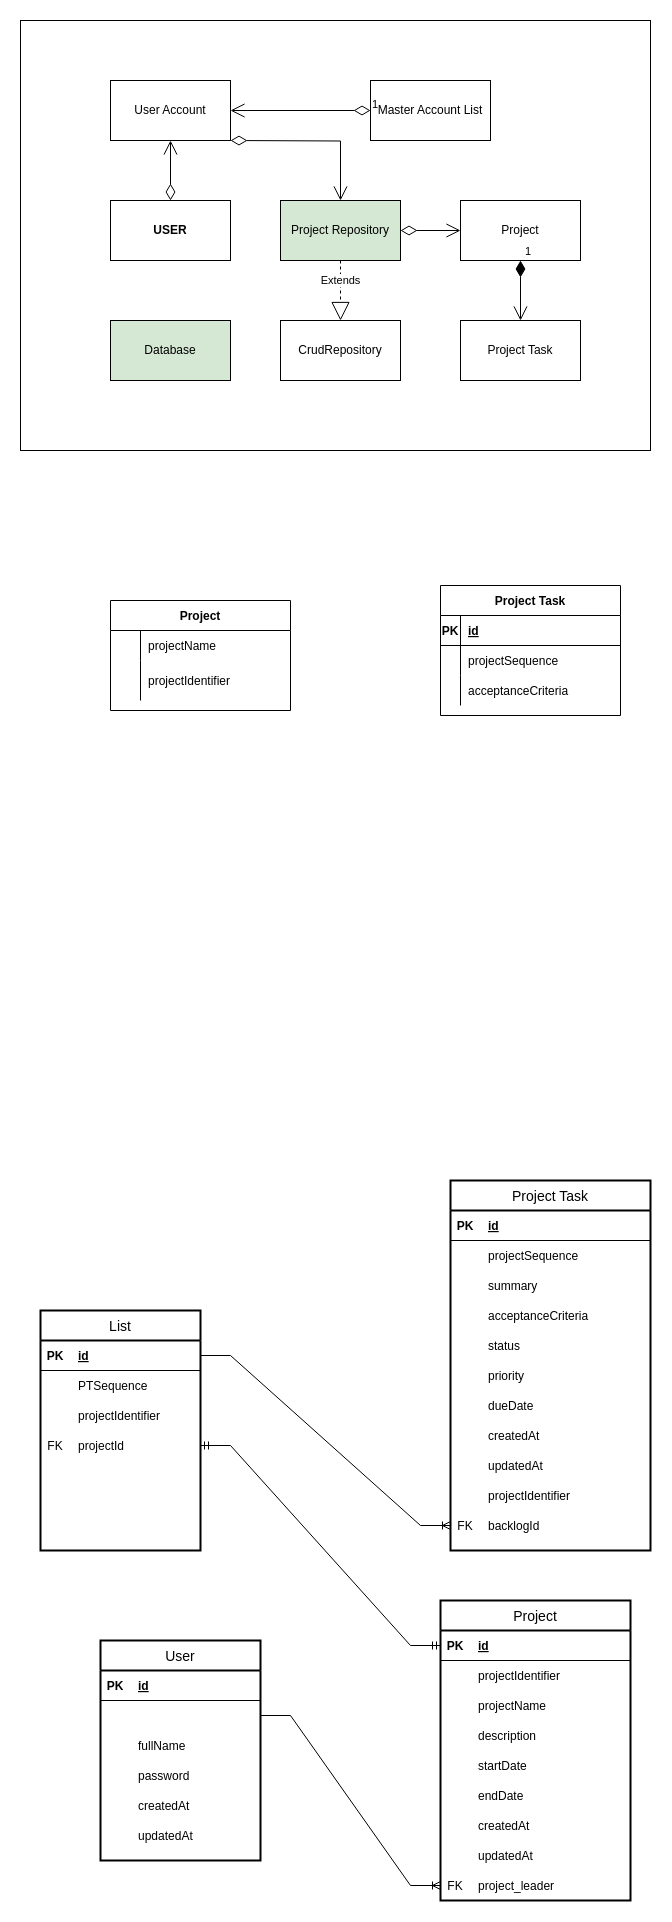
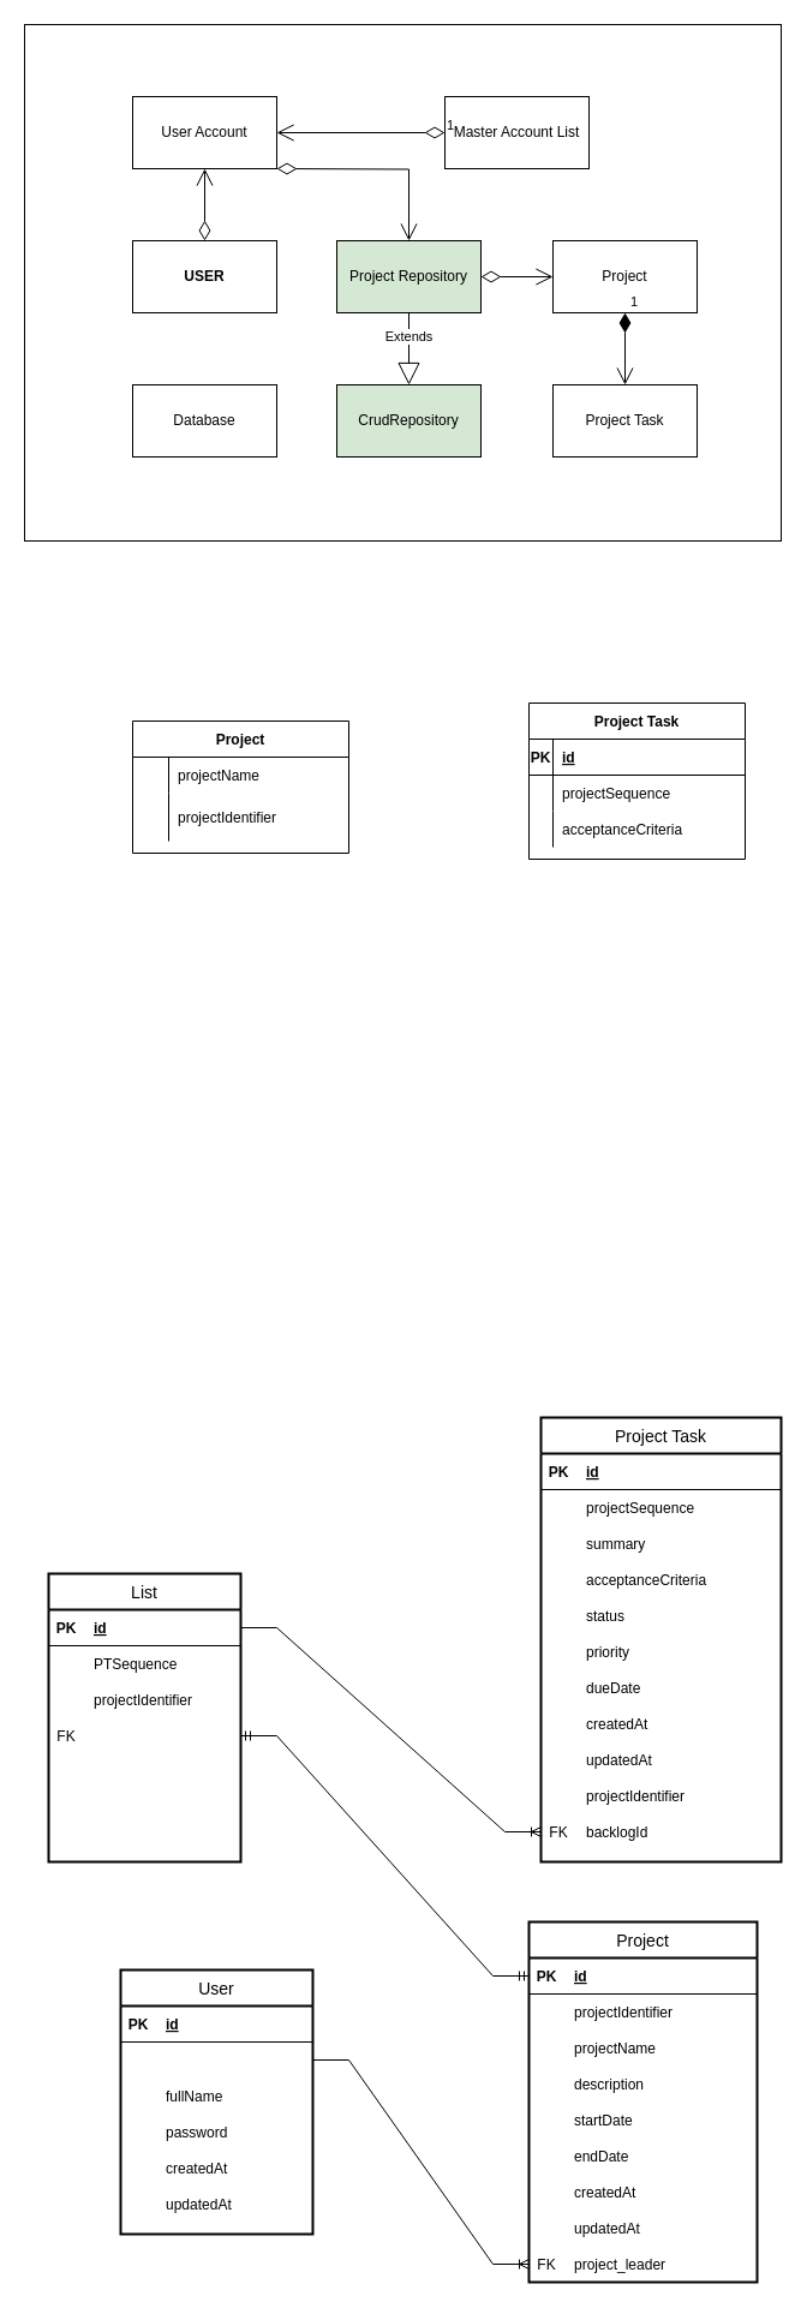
- <mxCell id="116" value="Extends" style="endArrow=block;endSize=16;endFill=0;html=1;rounded=0;entryX=0.5;entryY=0;entryDx=0;entryDy=0;exitX=0.5;exitY=1;exitDx=0;exitDy=0;dashed=1;" edge="1" parent="1" source="114" target="115"><mxGeometry x="-0.333" width="160" relative="1" as="geometry"><mxPoint x="60" y="420" as="sourcePoint" /><mxPoint x="220" y="420" as="targetPoint" /><mxPoint as="offset" /></mxGeometry></mxCell>
+ <mxCell id="116" value="Extends" style="endArrow=block;endSize=16;endFill=0;html=1;rounded=0;entryX=0.5;entryY=0;entryDx=0;entryDy=0;exitX=0.5;exitY=1;exitDx=0;exitDy=0;" edge="1" parent="1" source="114" target="115"><mxGeometry x="-0.333" width="160" relative="1" as="geometry"><mxPoint x="60" y="420" as="sourcePoint" /><mxPoint x="220" y="420" as="targetPoint" /><mxPoint as="offset" /></mxGeometry></mxCell>
- <mxCell id="113" value="Database" style="rounded=0;whiteSpace=wrap;html=1;strokeColor=default;strokeWidth=1;fillColor=#d5e8d4;" vertex="1" parent="1"><mxGeometry x="110" y="320" width="120" height="60" as="geometry" /></mxCell>
+ <mxCell id="113" value="Database" style="rounded=0;whiteSpace=wrap;html=1;strokeColor=default;strokeWidth=1;" vertex="1" parent="1"><mxGeometry x="110" y="320" width="120" height="60" as="geometry" /></mxCell>
- <mxCell id="115" value="CrudRepository" style="rounded=0;whiteSpace=wrap;html=1;strokeColor=default;strokeWidth=1;" vertex="1" parent="1"><mxGeometry x="280" y="320" width="120" height="60" as="geometry" /></mxCell>
+ <mxCell id="115" value="CrudRepository" style="rounded=0;whiteSpace=wrap;html=1;strokeColor=default;strokeWidth=1;fillColor=#d5e8d4;" vertex="1" parent="1"><mxGeometry x="280" y="320" width="120" height="60" as="geometry" /></mxCell>
- <mxCell id="98" value="projectId" style="shape=partialRectangle;connectable=0;fillColor=none;top=0;left=0;bottom=0;right=0;align=left;spacingLeft=6;overflow=hidden;" parent="96" vertex="1"><mxGeometry x="30" width="130" height="30" as="geometry"><mxRectangle width="130" height="30" as="alternateBounds" /></mxGeometry></mxCell>
